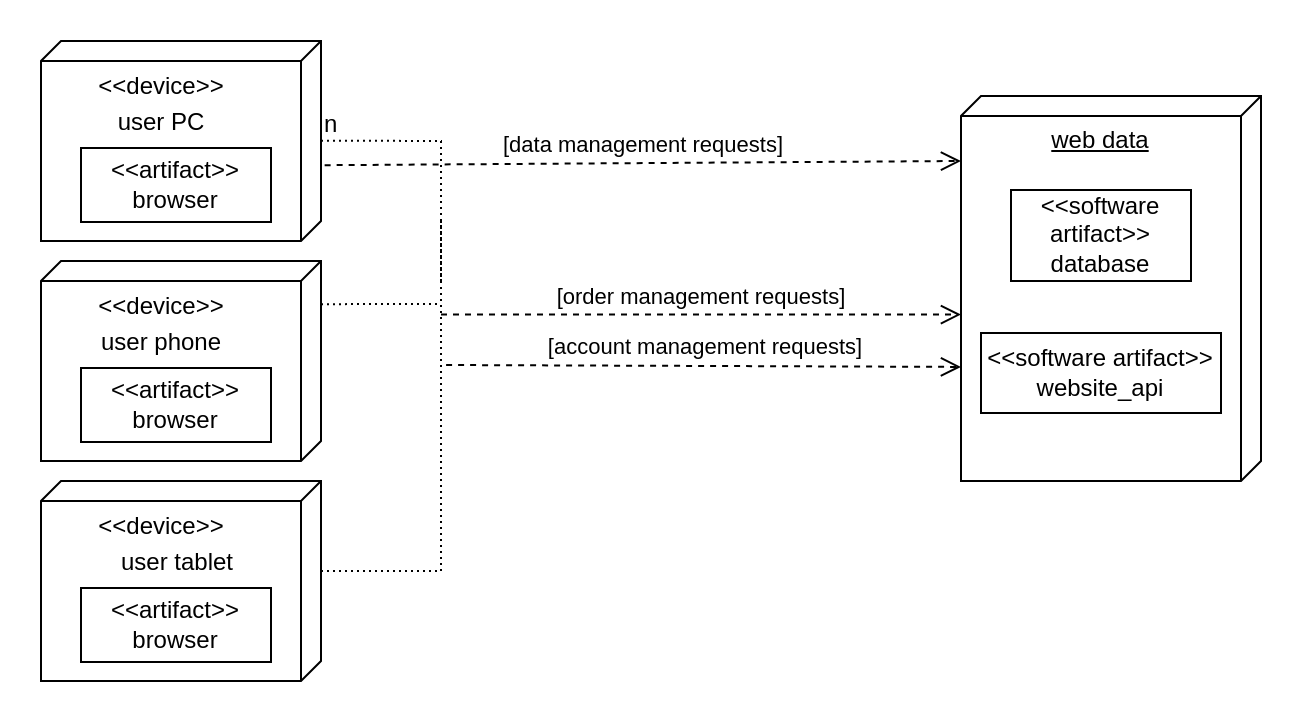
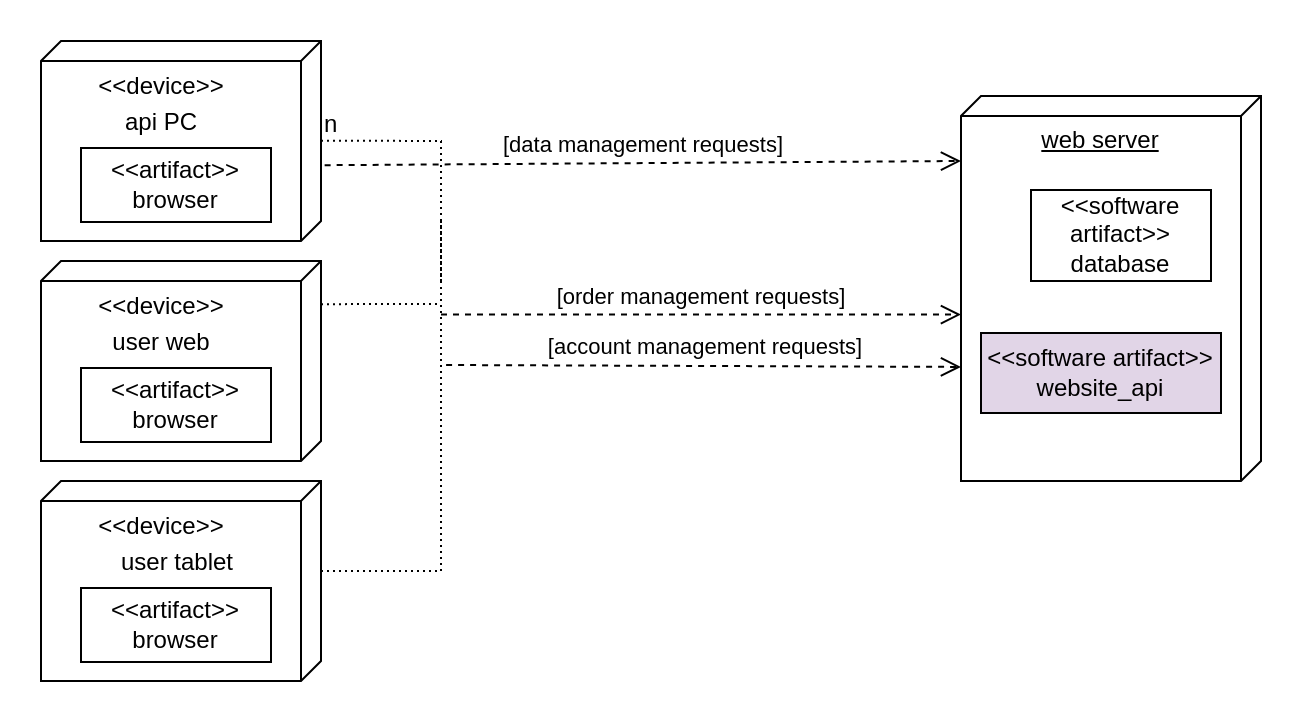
- <mxCell id="5" value="user PC" style="text;align=center;fontStyle=0;verticalAlign=middle;spacingLeft=3;spacingRight=3;strokeColor=none;rotatable=0;points=[[0,0.5],[1,0.5]];portConstraint=eastwest;html=1;" parent="1" vertex="1"><mxGeometry x="40" y="47.5" width="80" height="26" as="geometry" /></mxCell>
+ <mxCell id="5" value="api PC" style="text;align=center;fontStyle=0;verticalAlign=middle;spacingLeft=3;spacingRight=3;strokeColor=none;rotatable=0;points=[[0,0.5],[1,0.5]];portConstraint=eastwest;html=1;" parent="1" vertex="1"><mxGeometry x="40" y="47.5" width="80" height="26" as="geometry" /></mxCell>
- <mxCell id="3" value="web data" style="verticalAlign=top;align=center;spacingTop=8;spacingLeft=2;spacingRight=12;shape=cube;size=10;direction=south;fontStyle=4;html=1;whiteSpace=wrap;" parent="1" vertex="1"><mxGeometry x="480" y="47.5" width="150" height="192.5" as="geometry" /></mxCell>
+ <mxCell id="3" value="web server" style="verticalAlign=top;align=center;spacingTop=8;spacingLeft=2;spacingRight=12;shape=cube;size=10;direction=south;fontStyle=4;html=1;whiteSpace=wrap;" parent="1" vertex="1"><mxGeometry x="480" y="47.5" width="150" height="192.5" as="geometry" /></mxCell>
- <mxCell id="17" value="&amp;lt;&amp;lt;software artifact&amp;gt;&amp;gt;&lt;br&gt;&lt;div&gt;database&lt;/div&gt;" style="html=1;align=center;verticalAlign=middle;dashed=0;whiteSpace=wrap;labelPosition=center;verticalLabelPosition=middle;horizontal=1;" parent="1" vertex="1"><mxGeometry x="505" y="94.5" width="90" height="45.5" as="geometry" /></mxCell>
+ <mxCell id="17" value="&amp;lt;&amp;lt;software artifact&amp;gt;&amp;gt;&lt;br&gt;&lt;div&gt;database&lt;/div&gt;" style="html=1;align=center;verticalAlign=middle;dashed=0;whiteSpace=wrap;labelPosition=center;verticalLabelPosition=middle;horizontal=1;" parent="1" vertex="1"><mxGeometry x="515" y="94.5" width="90" height="45.5" as="geometry" /></mxCell>
- <mxCell id="22" value="user phone" style="text;align=center;fontStyle=0;verticalAlign=middle;spacingLeft=3;spacingRight=3;strokeColor=none;rotatable=0;points=[[0,0.5],[1,0.5]];portConstraint=eastwest;html=1;" parent="1" vertex="1"><mxGeometry x="40" y="157.5" width="80" height="26" as="geometry" /></mxCell>
+ <mxCell id="22" value="user web" style="text;align=center;fontStyle=0;verticalAlign=middle;spacingLeft=3;spacingRight=3;strokeColor=none;rotatable=0;points=[[0,0.5],[1,0.5]];portConstraint=eastwest;html=1;" parent="1" vertex="1"><mxGeometry x="40" y="157.5" width="80" height="26" as="geometry" /></mxCell>
- <mxCell id="16" value="&amp;lt;&amp;lt;software artifact&amp;gt;&amp;gt;&lt;br&gt;website_api" style="html=1;align=center;verticalAlign=middle;dashed=0;whiteSpace=wrap;" parent="1" vertex="1"><mxGeometry x="490" y="166" width="120" height="40" as="geometry" /></mxCell>
+ <mxCell id="16" value="&amp;lt;&amp;lt;software artifact&amp;gt;&amp;gt;&lt;br&gt;website_api" style="html=1;align=center;verticalAlign=middle;dashed=0;whiteSpace=wrap;fillColor=#e1d5e7;" parent="1" vertex="1"><mxGeometry x="490" y="166" width="120" height="40" as="geometry" /></mxCell>
